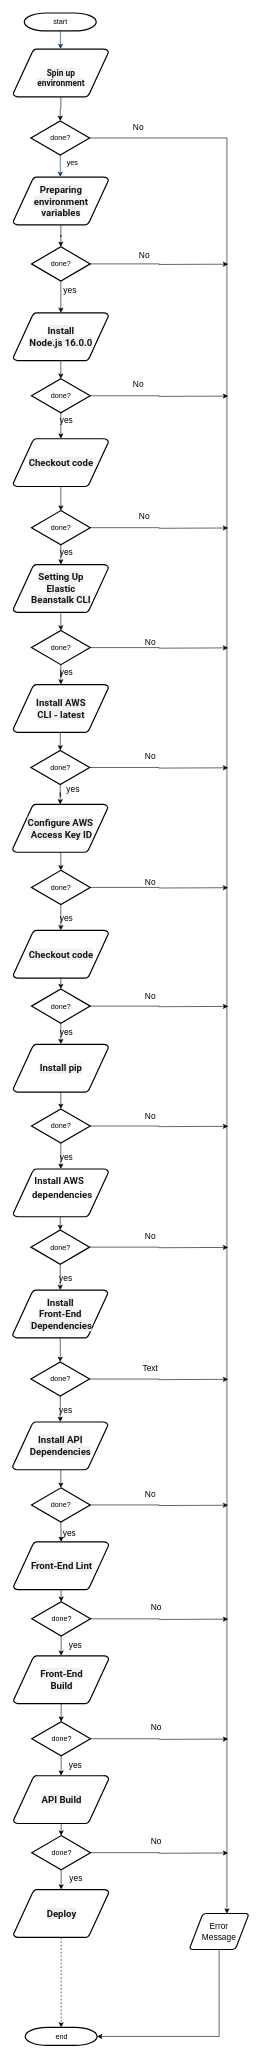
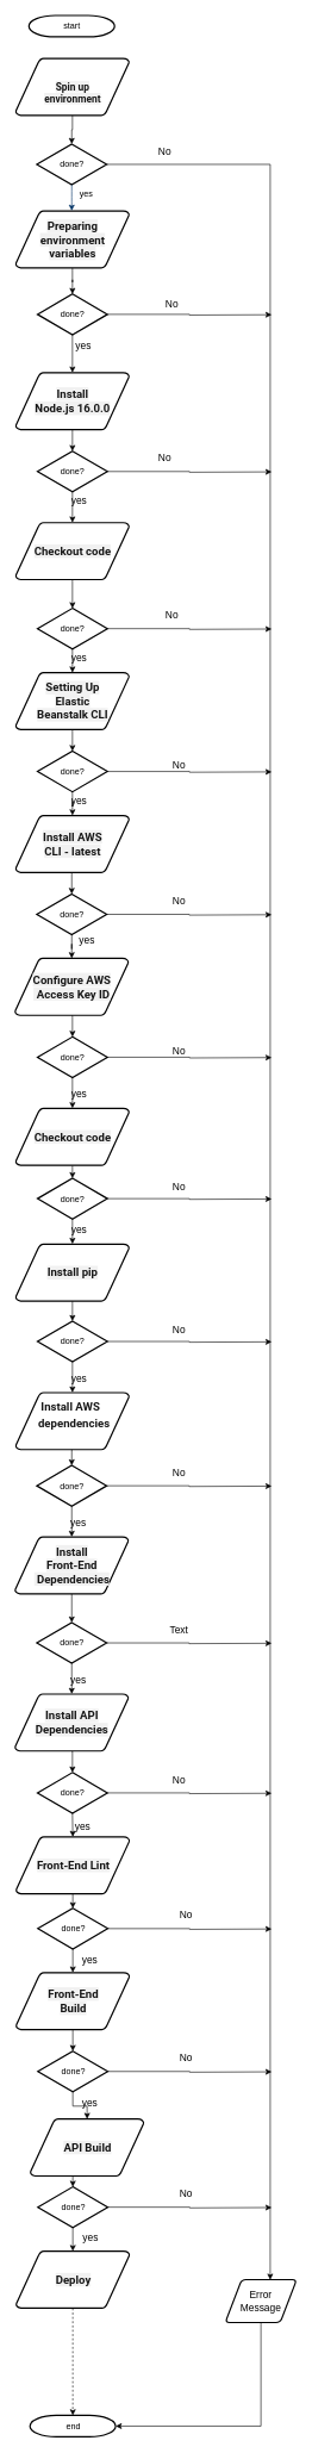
- <mxCell id="9" style="fontStyle=1;strokeColor=#003366;strokeWidth=1;html=1;" parent="1" source="2" target="4" edge="1"><mxGeometry relative="1" as="geometry" /></mxCell>
- <mxCell id="88" value="&lt;span style=&quot;color: rgb(22, 22, 22); font-family: Roboto, &amp;quot;Helvetica Neue&amp;quot;, Helvetica, Arial, sans-serif; font-size: 16px; font-weight: 700; text-align: left; background-color: rgb(241, 241, 241);&quot;&gt;API Build&lt;/span&gt;" style="shape=mxgraph.flowchart.data;strokeWidth=2;gradientColor=none;gradientDirection=north;fontStyle=0;html=1;" vertex="1" parent="1"><mxGeometry x="22" y="2960" width="159" height="80" as="geometry" /></mxCell>
+ <mxCell id="88" value="&lt;span style=&quot;color: rgb(22, 22, 22); font-family: Roboto, &amp;quot;Helvetica Neue&amp;quot;, Helvetica, Arial, sans-serif; font-size: 16px; font-weight: 700; text-align: left; background-color: rgb(241, 241, 241);&quot;&gt;API Build&lt;/span&gt;" style="shape=mxgraph.flowchart.data;strokeWidth=2;gradientColor=none;gradientDirection=north;fontStyle=0;html=1;" vertex="1" parent="1"><mxGeometry x="42" y="2965" width="159" height="80" as="geometry" /></mxCell>
